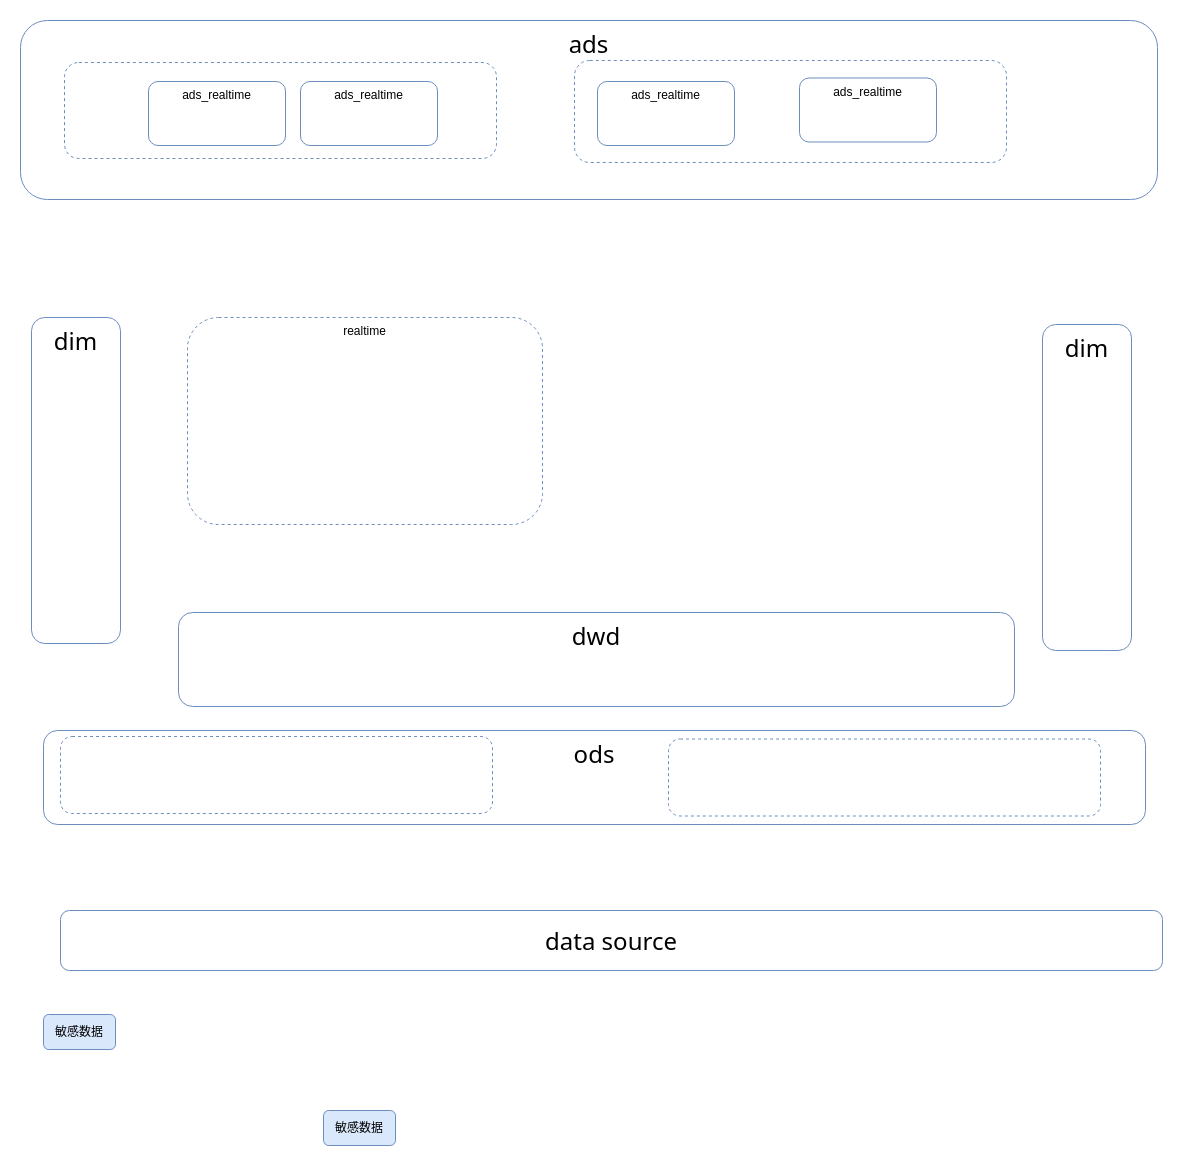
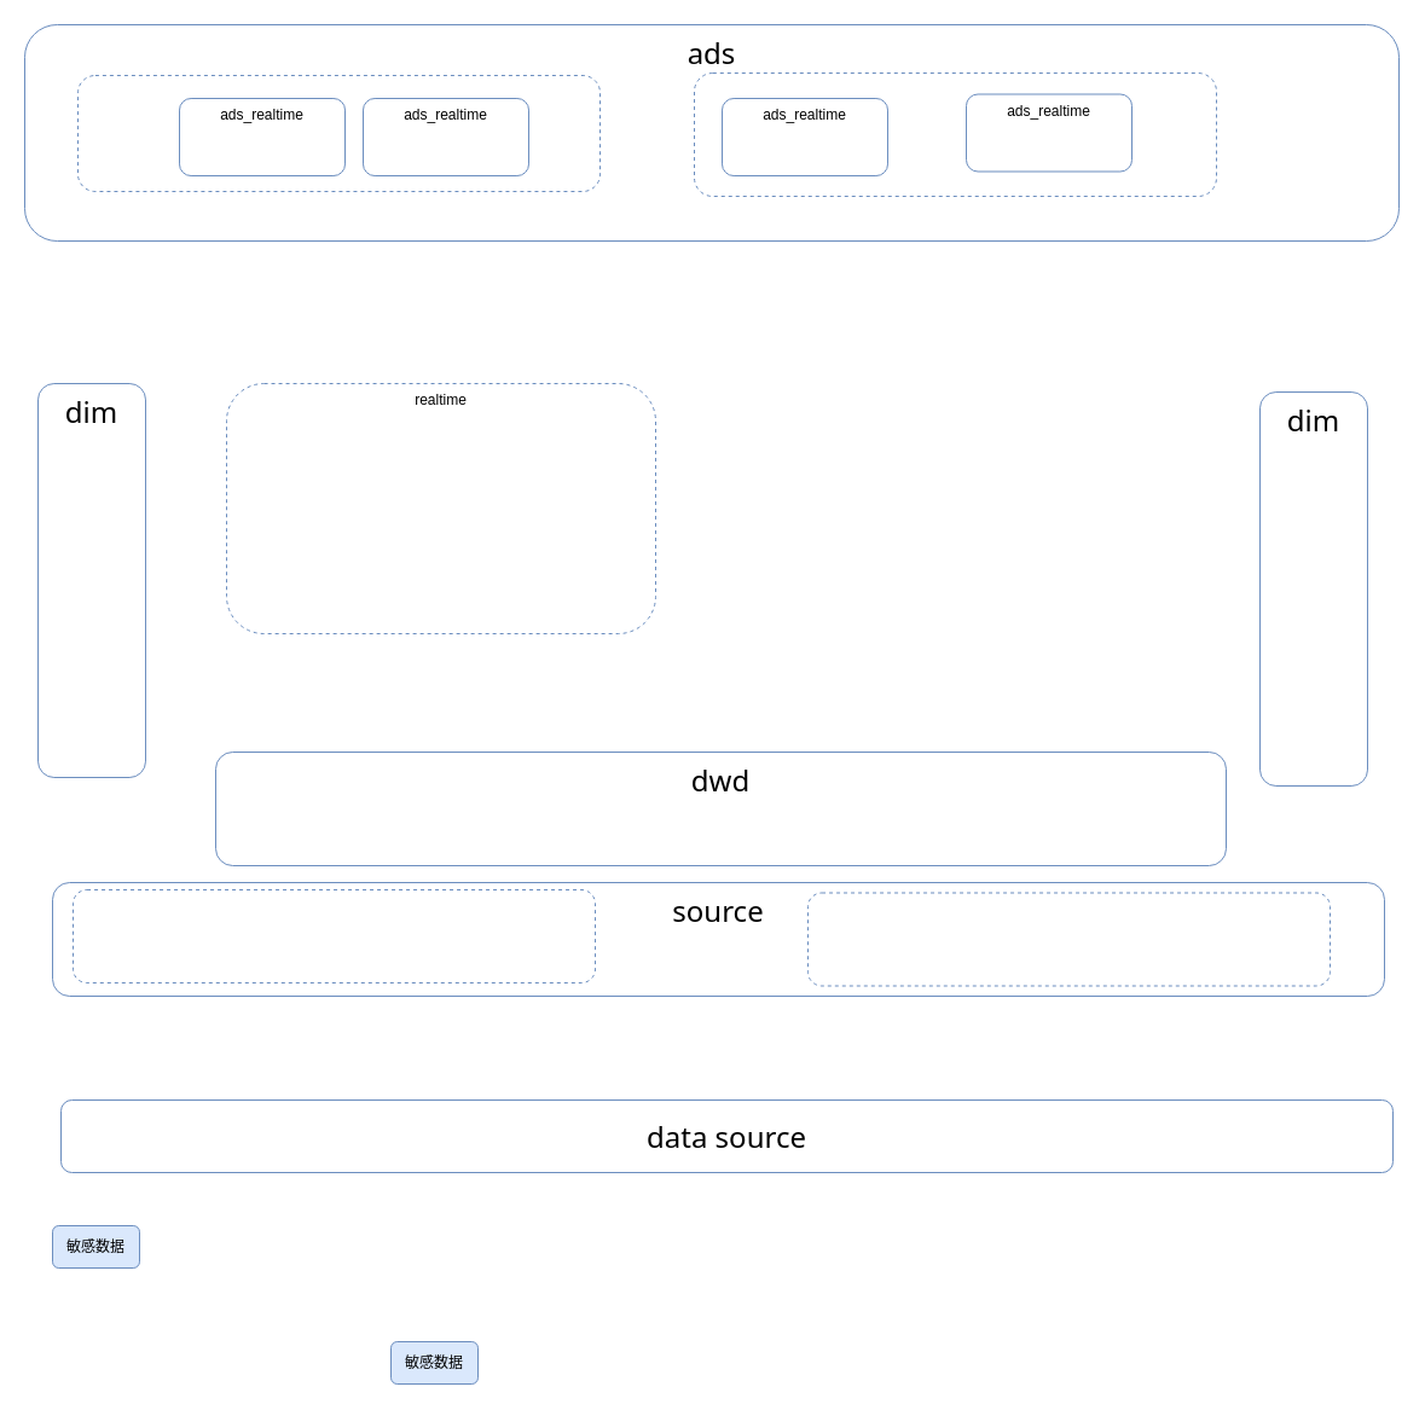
- <mxCell id="12" value="&lt;p style=&quot;line-height: normal ; margin-top: 0pt ; margin-bottom: 0pt ; margin-left: 0in ; margin-right: 0in ; text-indent: 0in ; text-align: left ; direction: ltr ; unicode-bidi: embed ; word-break: normal&quot;&gt;&lt;font face=&quot;segoe ui&quot;&gt;&lt;span style=&quot;font-size: 24px&quot;&gt;dwd&lt;/span&gt;&lt;/font&gt;&lt;/p&gt;" style="rounded=1;whiteSpace=wrap;html=1;fillColor=none;strokeColor=#6c8ebf;verticalAlign=top;" vertex="1" parent="1"><mxGeometry x="178" y="612" width="836" height="94" as="geometry" /></mxCell>
+ <mxCell id="12" value="&lt;p style=&quot;line-height: normal ; margin-top: 0pt ; margin-bottom: 0pt ; margin-left: 0in ; margin-right: 0in ; text-indent: 0in ; text-align: left ; direction: ltr ; unicode-bidi: embed ; word-break: normal&quot;&gt;&lt;font face=&quot;segoe ui&quot;&gt;&lt;span style=&quot;font-size: 24px&quot;&gt;dwd&lt;/span&gt;&lt;/font&gt;&lt;/p&gt;" style="rounded=1;whiteSpace=wrap;html=1;fillColor=none;strokeColor=#6c8ebf;verticalAlign=top;" vertex="1" parent="1"><mxGeometry x="178" y="622" width="836" height="94" as="geometry" /></mxCell>
- <mxCell id="4" value="&lt;p style=&quot;line-height: normal ; margin-top: 0pt ; margin-bottom: 0pt ; margin-left: 0in ; margin-right: 0in ; text-indent: 0in ; text-align: left ; direction: ltr ; unicode-bidi: embed ; word-break: normal&quot;&gt;&lt;font face=&quot;segoe ui&quot;&gt;&lt;span style=&quot;font-size: 24px&quot;&gt;ods&lt;/span&gt;&lt;/font&gt;&lt;/p&gt;" style="rounded=1;whiteSpace=wrap;html=1;fillColor=none;strokeColor=#6c8ebf;verticalAlign=top;" vertex="1" parent="1"><mxGeometry x="43" y="730" width="1102" height="94" as="geometry" /></mxCell>
+ <mxCell id="4" value="&lt;p style=&quot;line-height: normal ; margin-top: 0pt ; margin-bottom: 0pt ; margin-left: 0in ; margin-right: 0in ; text-indent: 0in ; text-align: left ; direction: ltr ; unicode-bidi: embed ; word-break: normal&quot;&gt;&lt;font face=&quot;segoe ui&quot;&gt;&lt;span style=&quot;font-size: 24px&quot;&gt;source&lt;/span&gt;&lt;/font&gt;&lt;/p&gt;" style="rounded=1;whiteSpace=wrap;html=1;fillColor=none;strokeColor=#6c8ebf;verticalAlign=top;" vertex="1" parent="1"><mxGeometry x="43" y="730" width="1102" height="94" as="geometry" /></mxCell>
- <mxCell id="3" value="&lt;p style=&quot;line-height: normal ; margin-top: 0pt ; margin-bottom: 0pt ; margin-left: 0in ; margin-right: 0in ; text-indent: 0in ; text-align: left ; direction: ltr ; unicode-bidi: embed ; word-break: normal&quot;&gt;&lt;span style=&quot;font-size: 18pt ; font-family: &amp;#34;segoe ui&amp;#34; ; letter-spacing: 0pt ; vertical-align: baseline&quot;&gt;data source&lt;/span&gt;&lt;/p&gt;" style="rounded=1;whiteSpace=wrap;html=1;fillColor=none;strokeColor=#6c8ebf;" vertex="1" parent="1"><mxGeometry x="60" y="910" width="1102" height="60" as="geometry" /></mxCell>
+ <mxCell id="3" value="&lt;p style=&quot;line-height: normal ; margin-top: 0pt ; margin-bottom: 0pt ; margin-left: 0in ; margin-right: 0in ; text-indent: 0in ; text-align: left ; direction: ltr ; unicode-bidi: embed ; word-break: normal&quot;&gt;&lt;span style=&quot;font-size: 18pt ; font-family: &amp;#34;segoe ui&amp;#34; ; letter-spacing: 0pt ; vertical-align: baseline&quot;&gt;data source&lt;/span&gt;&lt;/p&gt;" style="rounded=1;whiteSpace=wrap;html=1;fillColor=none;strokeColor=#6c8ebf;" vertex="1" parent="1"><mxGeometry x="50" y="910" width="1102" height="60" as="geometry" /></mxCell>
